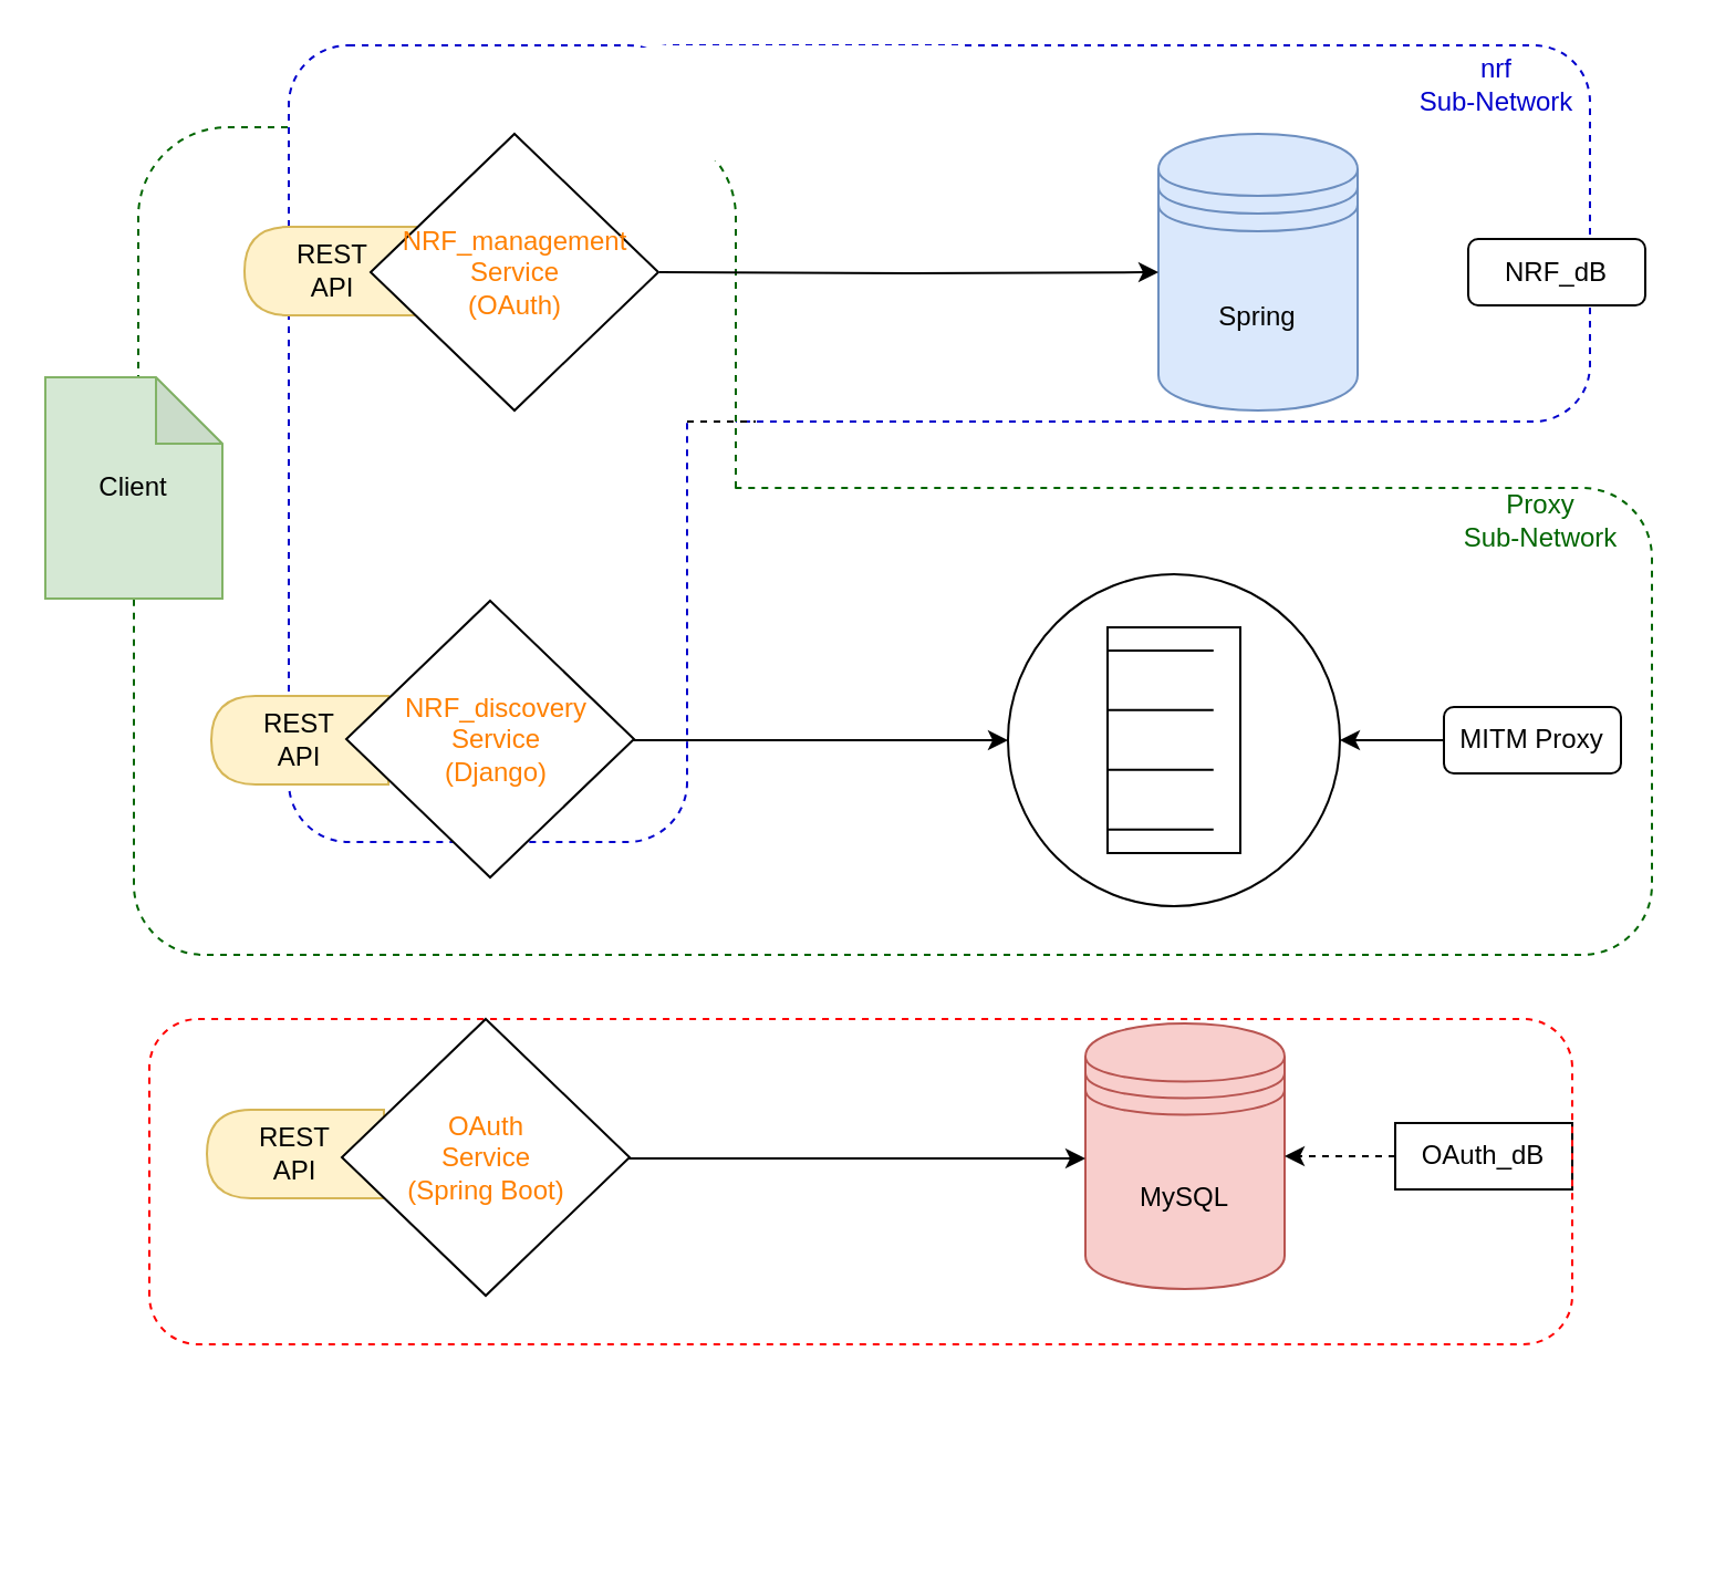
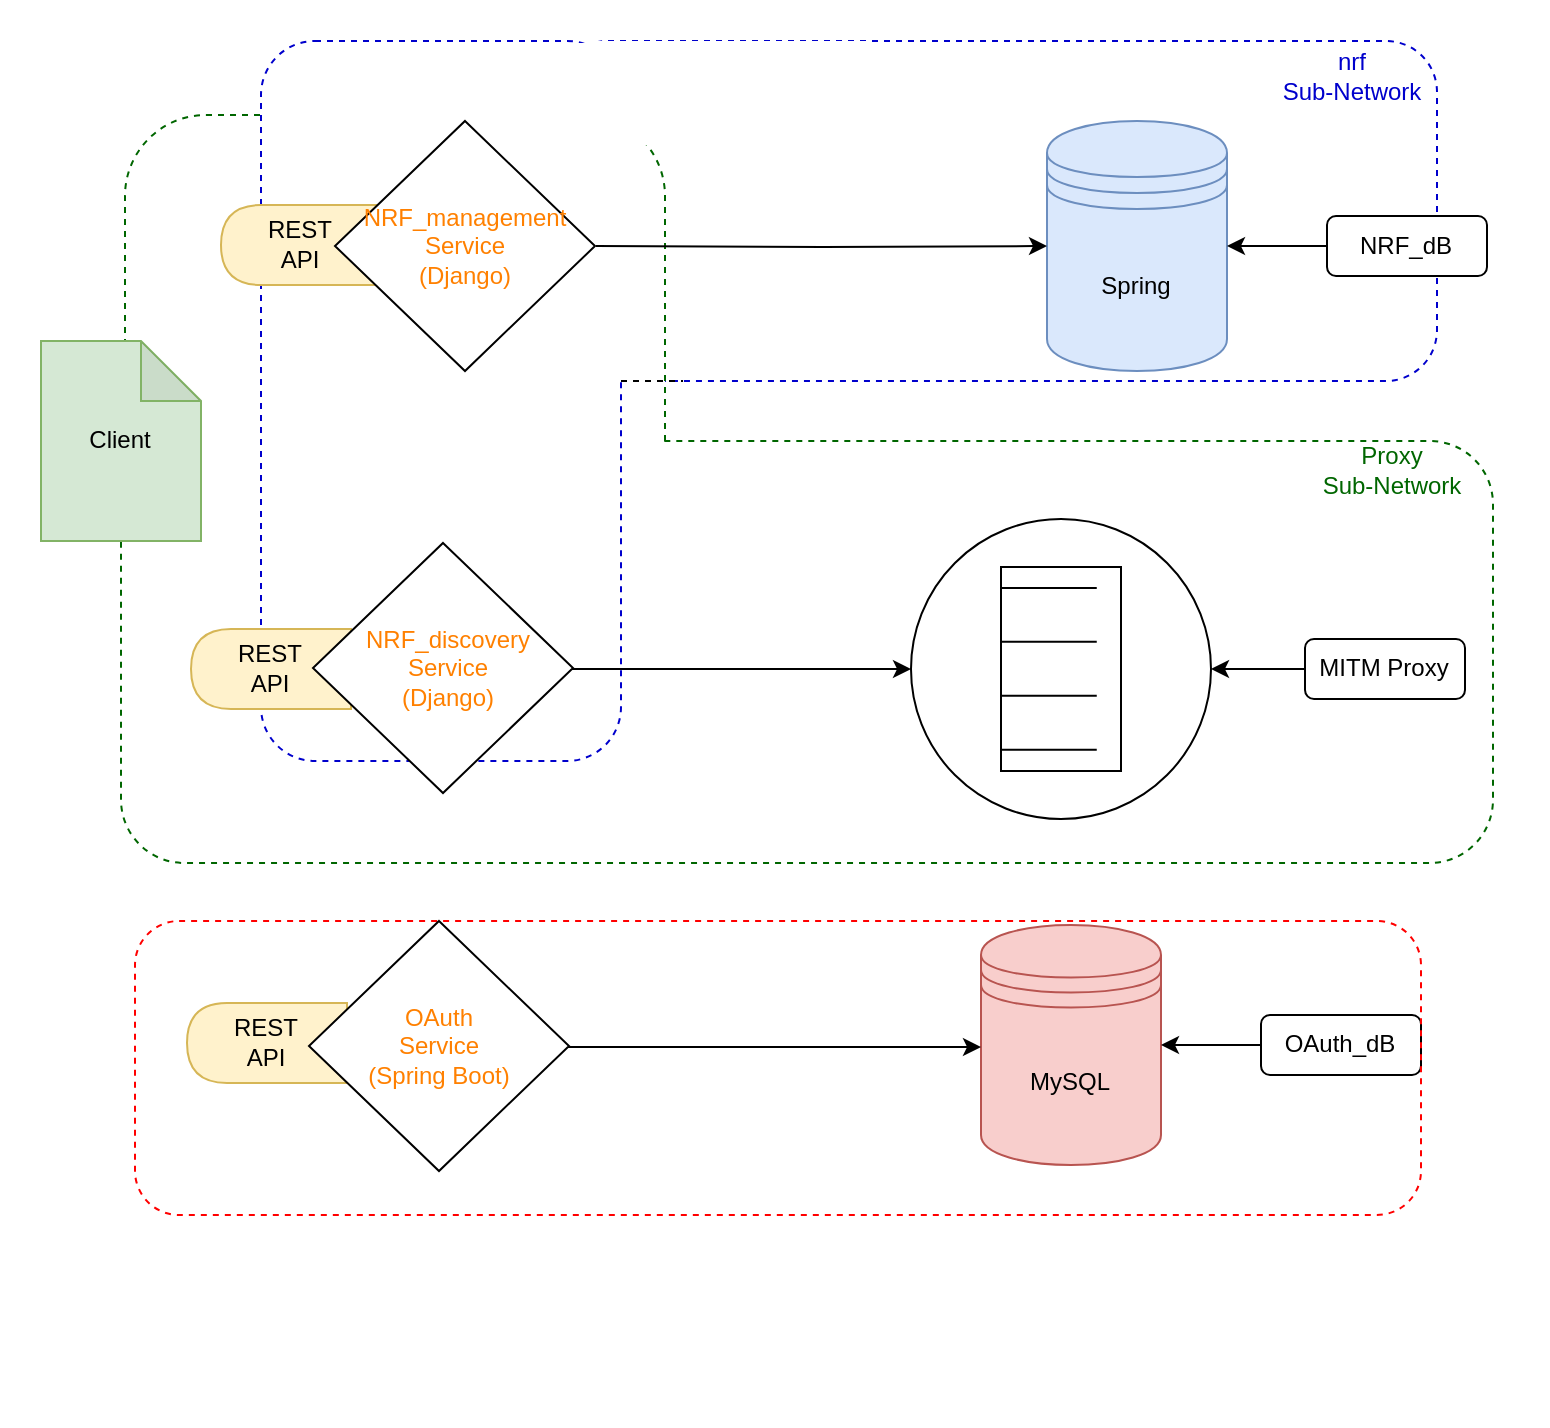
+ <mxCell id="37" style="edgeStyle=orthogonalEdgeStyle;rounded=0;orthogonalLoop=1;jettySize=auto;html=1;exitX=0;exitY=0.5;exitDx=0;exitDy=0;entryX=1;entryY=0.5;entryDx=0;entryDy=0;" edge="1" parent="1" source="38" target="36"><mxGeometry relative="1" as="geometry" /></mxCell>
- <mxCell id="41" value="&lt;font color=&quot;#ff8000&quot;&gt;NRF_management&lt;br&gt;Service&lt;br&gt;(OAuth)&lt;/font&gt;&lt;br&gt;" style="text;html=1;strokeColor=none;fillColor=none;align=center;verticalAlign=middle;whiteSpace=wrap;rounded=0;" vertex="1" parent="1"><mxGeometry x="204.5" y="105" width="55" height="35" as="geometry" /></mxCell>
+ <mxCell id="41" value="&lt;font color=&quot;#ff8000&quot;&gt;NRF_management&lt;br&gt;Service&lt;br&gt;(Django)&lt;/font&gt;&lt;br&gt;" style="text;html=1;strokeColor=none;fillColor=none;align=center;verticalAlign=middle;whiteSpace=wrap;rounded=0;" vertex="1" parent="1"><mxGeometry x="204.5" y="105" width="55" height="35" as="geometry" /></mxCell>
- <mxCell id="11" style="edgeStyle=orthogonalEdgeStyle;rounded=0;orthogonalLoop=1;jettySize=auto;html=1;exitX=0;exitY=0.5;exitDx=0;exitDy=0;dashed=1;" edge="1" parent="1" source="12" target="10"><mxGeometry relative="1" as="geometry" /></mxCell>
+ <mxCell id="11" style="edgeStyle=orthogonalEdgeStyle;rounded=0;orthogonalLoop=1;jettySize=auto;html=1;exitX=0;exitY=0.5;exitDx=0;exitDy=0;" edge="1" parent="1" source="12" target="10"><mxGeometry relative="1" as="geometry" /></mxCell>
- <mxCell id="12" value="OAuth_dB" style="whiteSpace=wrap;html=1;fillColor=#ffffff;gradientColor=none;rounded=0;" vertex="1" parent="1"><mxGeometry x="630" y="507" width="80" height="30" as="geometry" /></mxCell>
+ <mxCell id="12" value="OAuth_dB" style="rounded=1;whiteSpace=wrap;html=1;fillColor=#ffffff;gradientColor=none;" vertex="1" parent="1"><mxGeometry x="630" y="507" width="80" height="30" as="geometry" /></mxCell>
